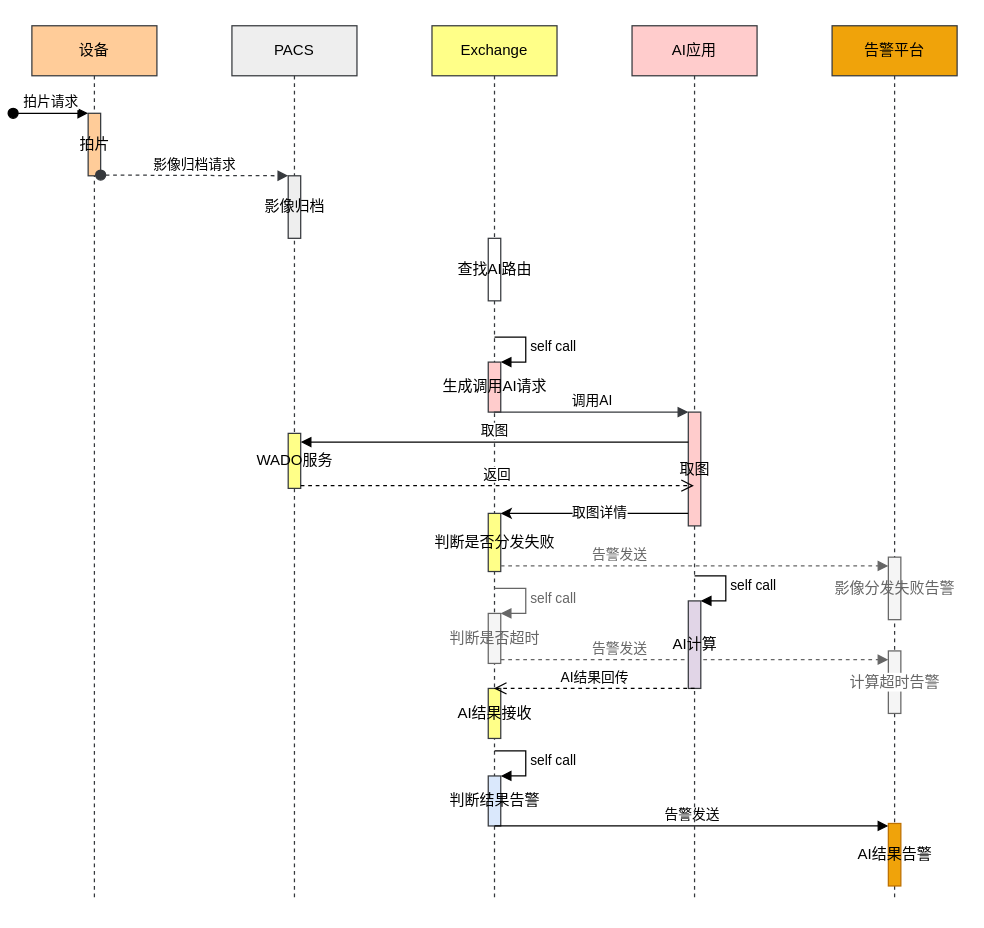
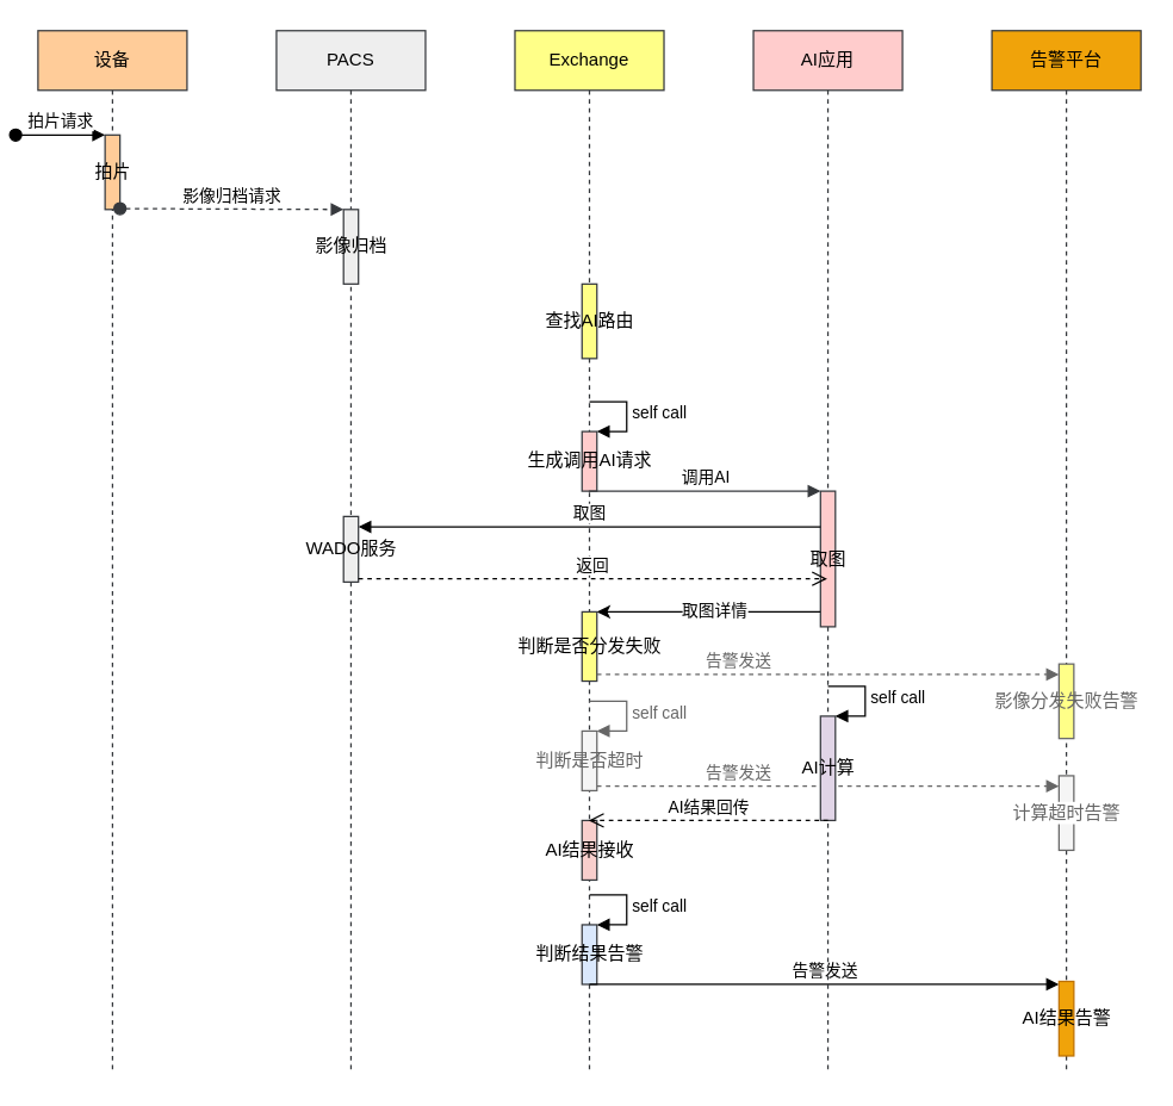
- <mxCell id="10" value="查找AI路由" style="html=1;points=[];perimeter=orthogonalPerimeter;fillColor=#ffffff;strokeColor=#36393d;" parent="9" vertex="1"><mxGeometry x="45" y="170" width="10" height="50" as="geometry" /></mxCell>
+ <mxCell id="10" value="查找AI路由" style="html=1;points=[];perimeter=orthogonalPerimeter;fillColor=#ffff88;strokeColor=#36393d;" parent="9" vertex="1"><mxGeometry x="45" y="170" width="10" height="50" as="geometry" /></mxCell>
- <mxCell id="8" value="WADO服务" style="html=1;points=[];perimeter=orthogonalPerimeter;fillColor=#ffff88;strokeColor=#36393d;" parent="6" vertex="1"><mxGeometry x="45" y="326" width="10" height="44" as="geometry" /></mxCell>
+ <mxCell id="8" value="WADO服务" style="html=1;points=[];perimeter=orthogonalPerimeter;fillColor=#eeeeee;strokeColor=#36393d;" parent="6" vertex="1"><mxGeometry x="45" y="326" width="10" height="44" as="geometry" /></mxCell>
- <mxCell id="32" value="影像分发失败告警" style="html=1;points=[];perimeter=orthogonalPerimeter;fillColor=#f5f5f5;strokeColor=#666666;fontColor=#666666;" parent="30" vertex="1"><mxGeometry x="45" y="425" width="10" height="50" as="geometry" /></mxCell>
+ <mxCell id="32" value="影像分发失败告警" style="html=1;points=[];perimeter=orthogonalPerimeter;fillColor=#ffff88;strokeColor=#666666;fontColor=#666666;" parent="30" vertex="1"><mxGeometry x="45" y="425" width="10" height="50" as="geometry" /></mxCell>
- <mxCell id="13" value="AI结果接收" style="html=1;points=[];perimeter=orthogonalPerimeter;fillColor=#ffff88;strokeColor=#36393d;" parent="9" vertex="1"><mxGeometry x="45" y="530" width="10" height="40" as="geometry" /></mxCell>
+ <mxCell id="13" value="AI结果接收" style="html=1;points=[];perimeter=orthogonalPerimeter;fillColor=#f8cecc;strokeColor=#36393d;" parent="9" vertex="1"><mxGeometry x="45" y="530" width="10" height="40" as="geometry" /></mxCell>
